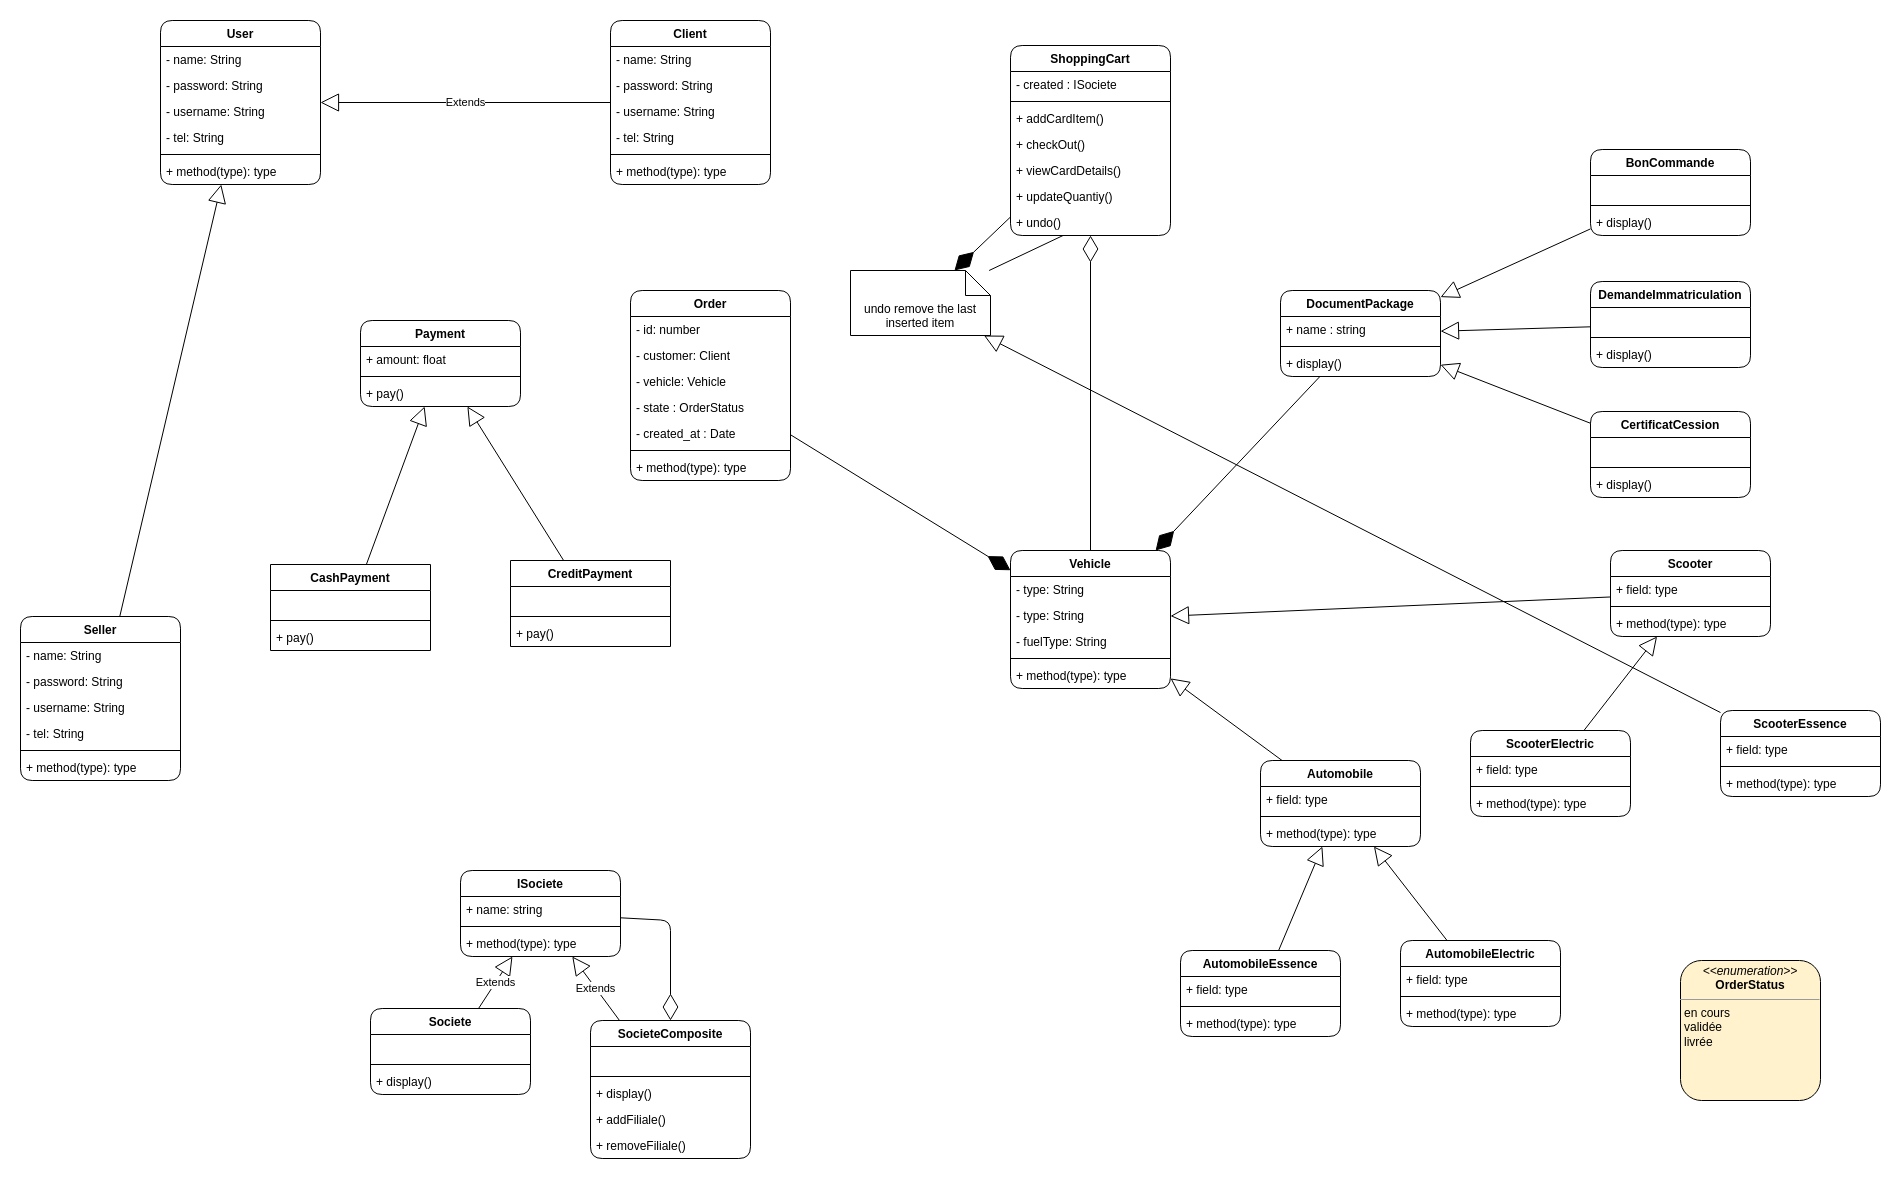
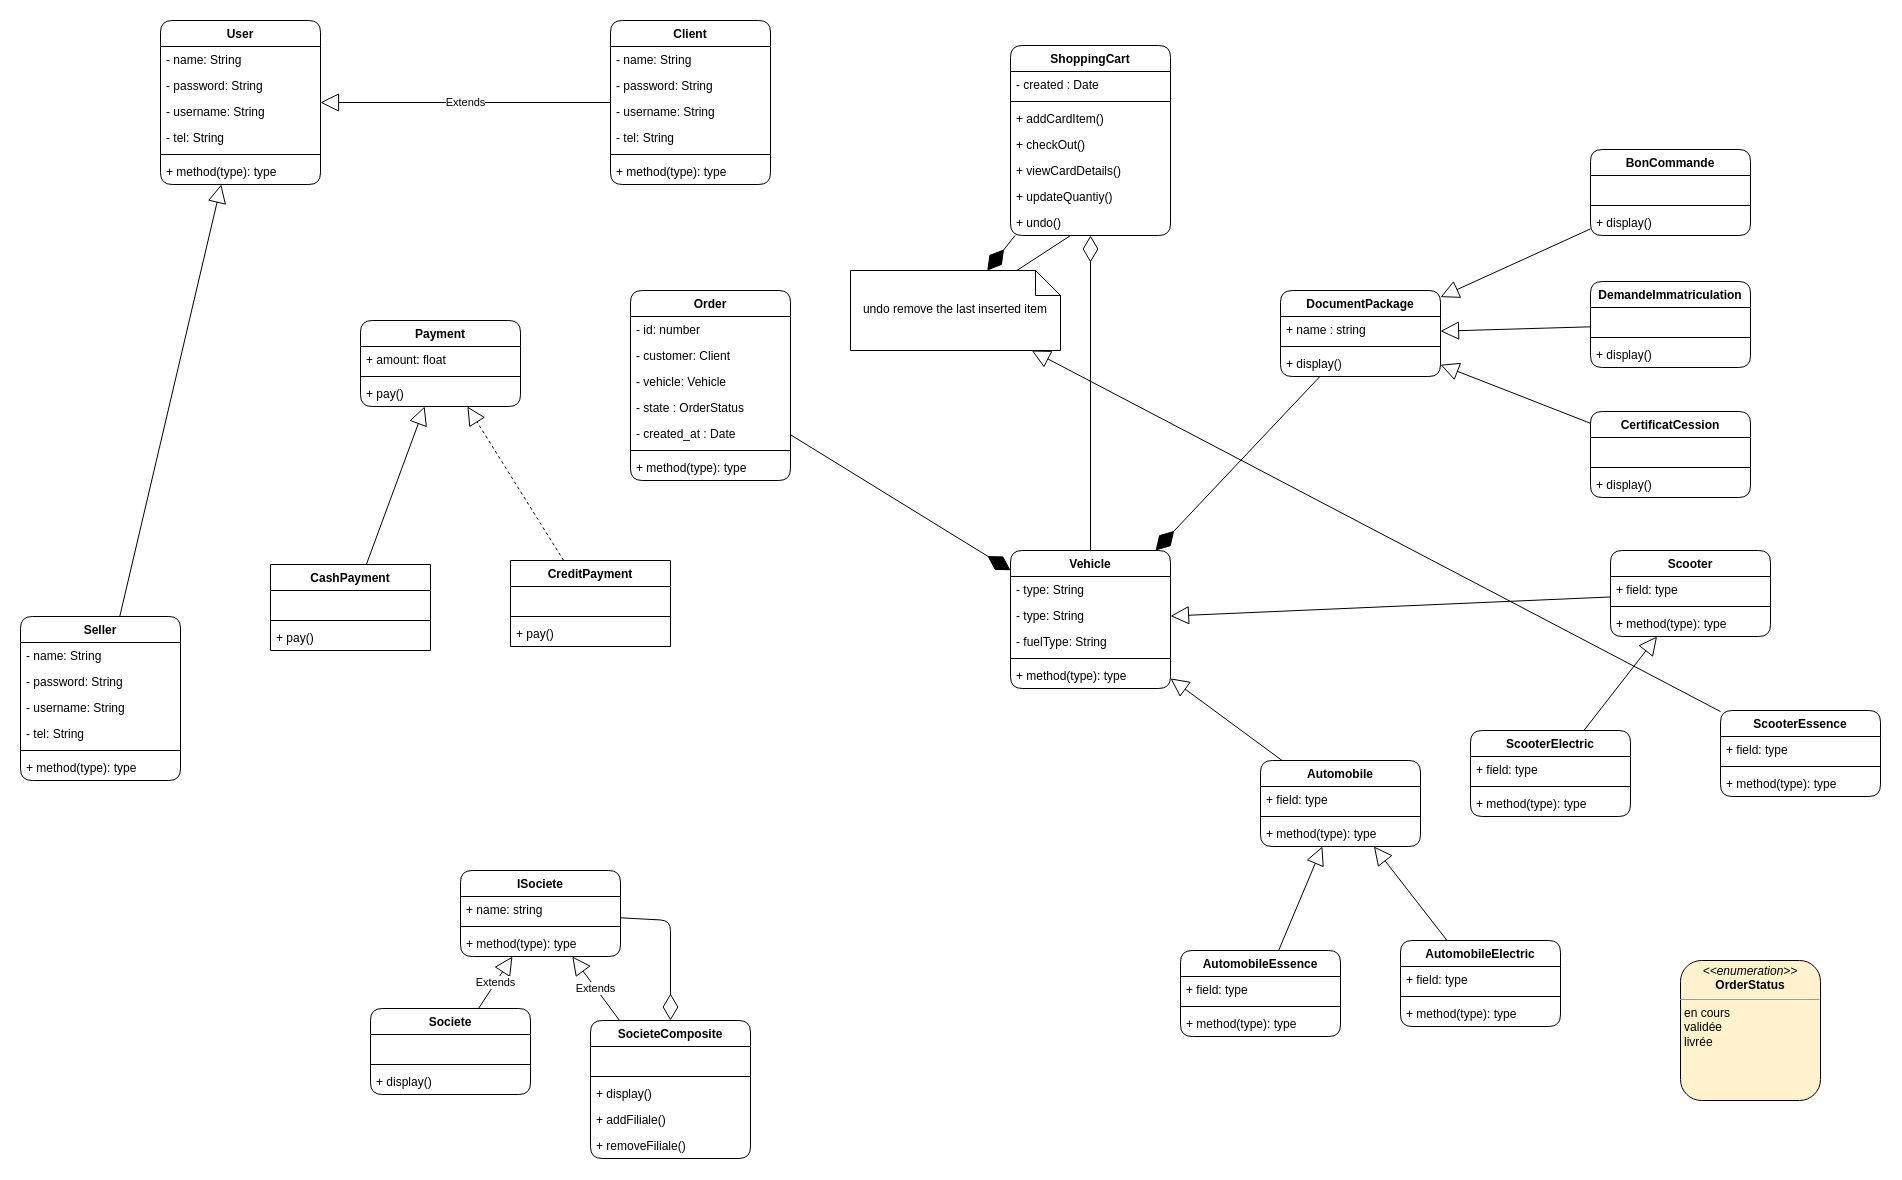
- <mxCell id="75" value="- created : ISociete" style="text;strokeColor=none;fillColor=none;align=left;verticalAlign=top;spacingLeft=4;spacingRight=4;overflow=hidden;rotatable=0;points=[[0,0.5],[1,0.5]];portConstraint=eastwest;rounded=1;" parent="74" vertex="1"><mxGeometry y="26" width="160" height="26" as="geometry" /></mxCell>
+ <mxCell id="75" value="- created : Date" style="text;strokeColor=none;fillColor=none;align=left;verticalAlign=top;spacingLeft=4;spacingRight=4;overflow=hidden;rotatable=0;points=[[0,0.5],[1,0.5]];portConstraint=eastwest;rounded=1;" parent="74" vertex="1"><mxGeometry y="26" width="160" height="26" as="geometry" /></mxCell>
- <mxCell id="82" value="undo remove the last inserted item" style="shape=note2;boundedLbl=1;whiteSpace=wrap;html=1;size=25;verticalAlign=top;align=center;rounded=1;" parent="1" vertex="1"><mxGeometry x="850" y="270" width="140" height="65" as="geometry" /></mxCell>
+ <mxCell id="82" value="undo remove the last inserted item" style="shape=note2;boundedLbl=1;whiteSpace=wrap;html=1;size=25;verticalAlign=top;align=center;rounded=1;" parent="1" vertex="1"><mxGeometry x="850" y="270" width="210" height="80" as="geometry" /></mxCell>
- <mxCell id="132" value="" style="endArrow=block;endSize=16;endFill=0;html=1;" parent="1" source="128" target="70" edge="1"><mxGeometry x="-0.003" y="-9" width="160" relative="1" as="geometry"><mxPoint x="585.962" y="617" as="sourcePoint" /><mxPoint x="662.642" y="490" as="targetPoint" /><mxPoint as="offset" /></mxGeometry></mxCell>
+ <mxCell id="132" value="" style="endArrow=block;endSize=16;endFill=0;html=1;dashed=1;" parent="1" source="128" target="70" edge="1"><mxGeometry x="-0.003" y="-9" width="160" relative="1" as="geometry"><mxPoint x="585.962" y="617" as="sourcePoint" /><mxPoint x="662.642" y="490" as="targetPoint" /><mxPoint as="offset" /></mxGeometry></mxCell>
